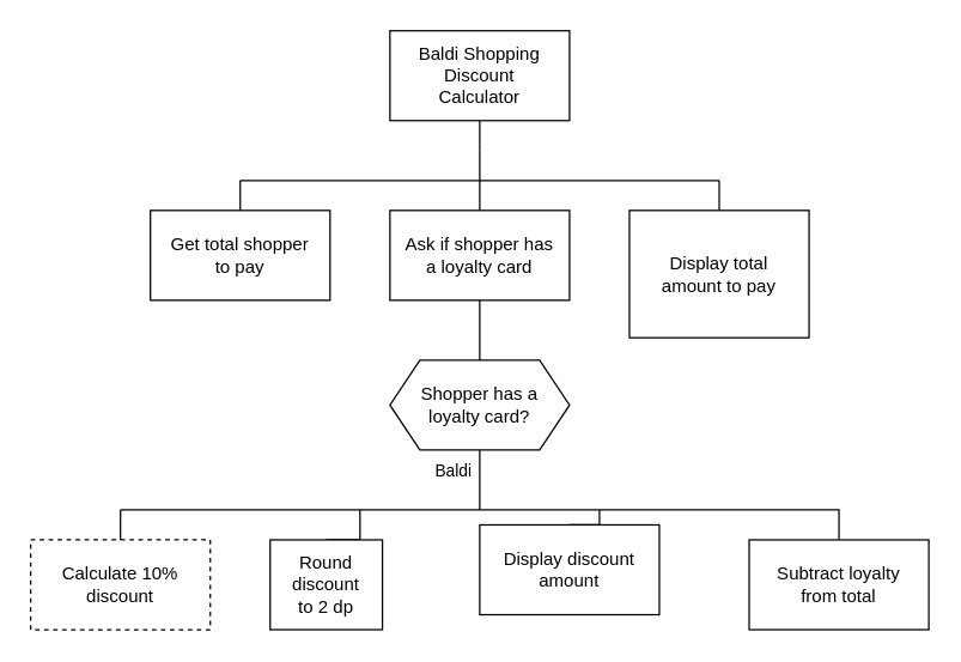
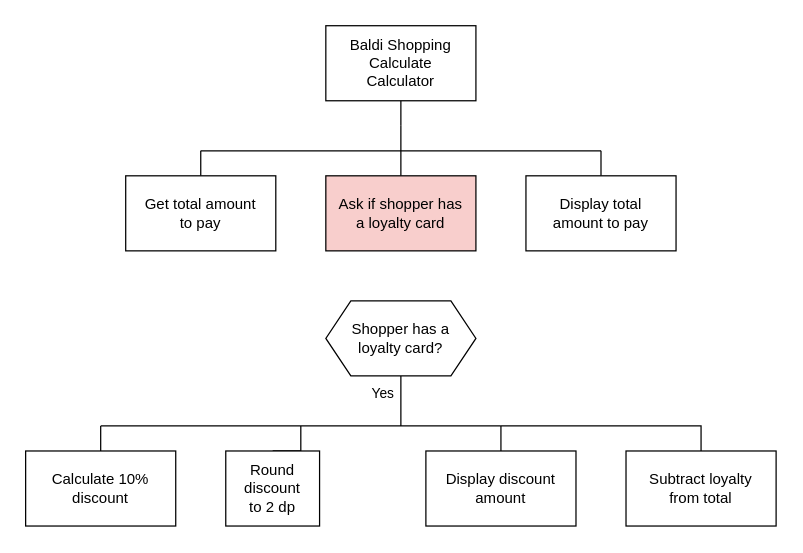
- <mxCell id="3" value="Baldi Shopping&lt;div&gt;Discount&lt;/div&gt;&lt;div&gt;Calculator&lt;/div&gt;" style="rounded=0;whiteSpace=wrap;html=1;" parent="1" vertex="1"><mxGeometry x="260" y="20" width="120" height="60" as="geometry" /></mxCell>
+ <mxCell id="3" value="Baldi Shopping&lt;div&gt;Calculate&lt;/div&gt;&lt;div&gt;Calculator&lt;/div&gt;" style="rounded=0;whiteSpace=wrap;html=1;" parent="1" vertex="1"><mxGeometry x="260" y="20" width="120" height="60" as="geometry" /></mxCell>
- <mxCell id="5" value="Get total shopper&lt;div&gt;to pay&lt;/div&gt;" style="rounded=0;whiteSpace=wrap;html=1;" parent="1" vertex="1"><mxGeometry x="100" y="140" width="120" height="60" as="geometry" /></mxCell>
+ <mxCell id="5" value="Get total amount&lt;div&gt;to pay&lt;/div&gt;" style="rounded=0;whiteSpace=wrap;html=1;" parent="1" vertex="1"><mxGeometry x="100" y="140" width="120" height="60" as="geometry" /></mxCell>
- <mxCell id="16" value="Ask if shopper has&lt;div&gt;a loyalty card&lt;/div&gt;" style="rounded=0;whiteSpace=wrap;html=1;" parent="1" vertex="1"><mxGeometry x="260" y="140" width="120" height="60" as="geometry" /></mxCell>
+ <mxCell id="16" value="Ask if shopper has&lt;div&gt;a loyalty card&lt;/div&gt;" style="rounded=0;whiteSpace=wrap;html=1;fillColor=#f8cecc;" parent="1" vertex="1"><mxGeometry x="260" y="140" width="120" height="60" as="geometry" /></mxCell>
- <mxCell id="9" value="Display total&lt;div&gt;amount to pay&lt;/div&gt;" style="rounded=0;whiteSpace=wrap;html=1;" parent="1" vertex="1"><mxGeometry x="420" y="140" width="120" height="85" as="geometry" /></mxCell>
+ <mxCell id="9" value="Display total&lt;div&gt;amount to pay&lt;/div&gt;" style="rounded=0;whiteSpace=wrap;html=1;" parent="1" vertex="1"><mxGeometry x="420" y="140" width="120" height="60" as="geometry" /></mxCell>
- <mxCell id="14" style="edgeStyle=orthogonalEdgeStyle;rounded=0;orthogonalLoop=1;jettySize=auto;html=1;exitX=0.5;exitY=1;exitDx=0;exitDy=0;entryX=0.5;entryY=0;entryDx=0;entryDy=0;endArrow=none;endFill=0;" parent="1" source="16" target="13" edge="1"><mxGeometry relative="1" as="geometry" /></mxCell>
- <mxCell id="11" value="Baldi" style="text;html=1;strokeColor=none;fillColor=none;align=right;verticalAlign=middle;whiteSpace=wrap;rounded=0;fontSize=11;fontFamily=Helvetica;fontColor=default;spacing=2;spacingRight=3;" parent="1" vertex="1"><mxGeometry x="260" y="299" width="60" height="30" as="geometry" /></mxCell>
+ <mxCell id="11" value="Yes" style="text;html=1;strokeColor=none;fillColor=none;align=right;verticalAlign=middle;whiteSpace=wrap;rounded=0;fontSize=11;fontFamily=Helvetica;fontColor=default;spacing=2;spacingRight=3;" parent="1" vertex="1"><mxGeometry x="260" y="299" width="60" height="30" as="geometry" /></mxCell>
- <mxCell id="23" value="Display discount amount" style="rounded=0;whiteSpace=wrap;html=1;" parent="1" vertex="1"><mxGeometry x="320" y="350" width="120" height="60" as="geometry" /></mxCell>
+ <mxCell id="23" value="Display discount amount" style="rounded=0;whiteSpace=wrap;html=1;" parent="1" vertex="1"><mxGeometry x="340" y="360" width="120" height="60" as="geometry" /></mxCell>
- <mxCell id="18" value="Calculate 10% discount" style="rounded=0;whiteSpace=wrap;html=1;dashed=1;" parent="1" vertex="1"><mxGeometry x="20" y="360" width="120" height="60" as="geometry" /></mxCell>
+ <mxCell id="18" value="Calculate 10% discount" style="rounded=0;whiteSpace=wrap;html=1;" parent="1" vertex="1"><mxGeometry x="20" y="360" width="120" height="60" as="geometry" /></mxCell>
